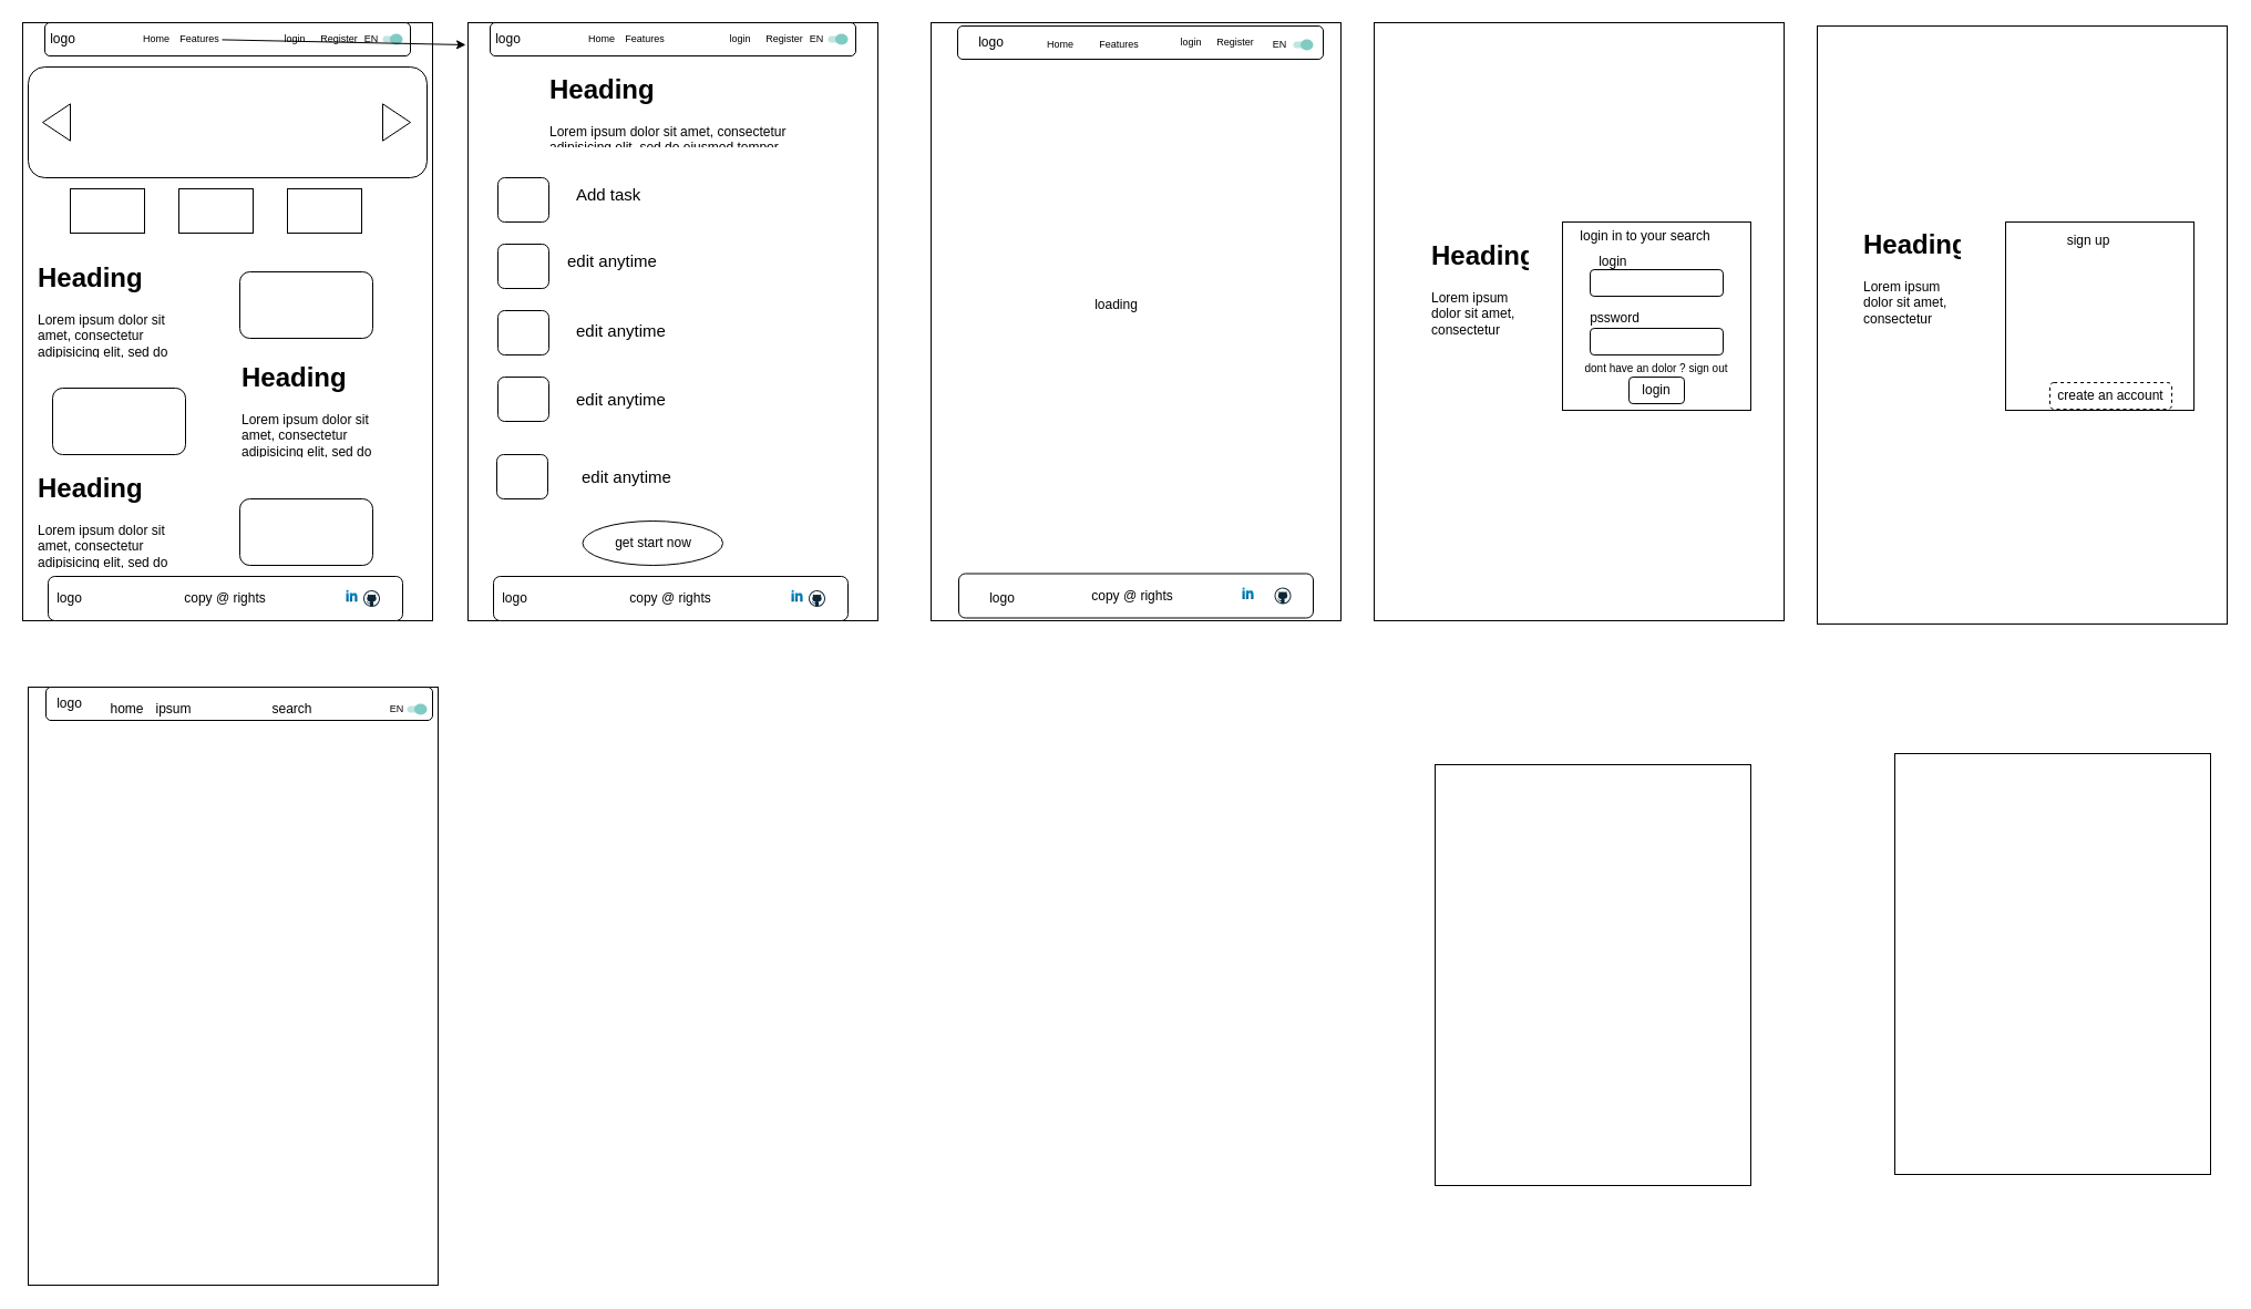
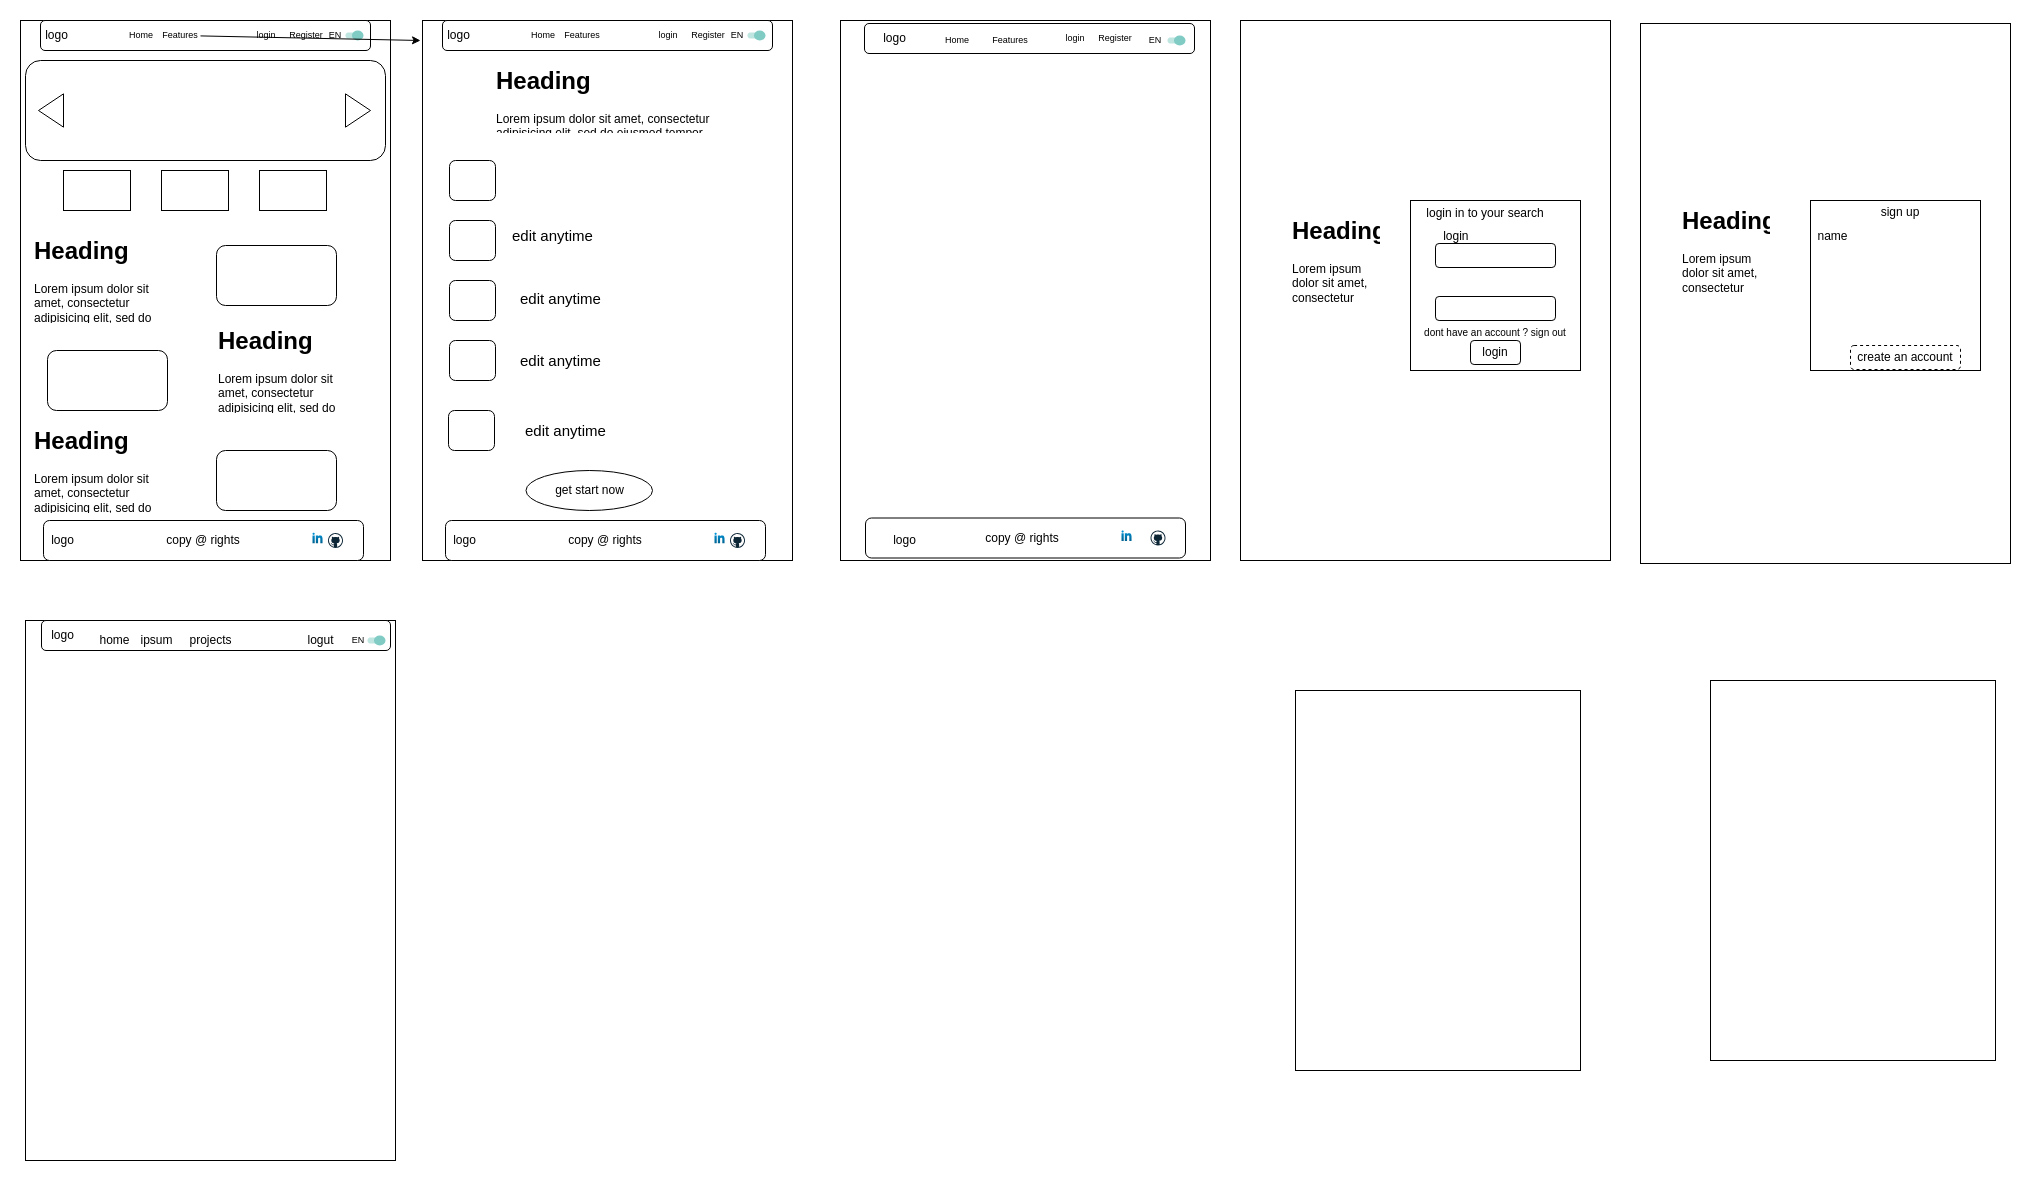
- <mxCell id="43" value="Add task" style="text;html=1;whiteSpace=wrap;overflow=hidden;rounded=0;fontSize=15;" vertex="1" parent="1"><mxGeometry x="517.5" y="160" width="129" height="35" as="geometry" /></mxCell>
- <mxCell id="83" value="sign up" style="text;html=1;align=center;verticalAlign=middle;whiteSpace=wrap;rounded=0;" vertex="1" parent="1"><mxGeometry x="1810" y="210" width="150" height="14" as="geometry" /></mxCell>
+ <mxCell id="83" value="sign up" style="text;html=1;align=center;verticalAlign=middle;whiteSpace=wrap;rounded=0;" vertex="1" parent="1"><mxGeometry x="1825" y="205" width="150" height="14" as="geometry" /></mxCell>
+ <mxCell id="84" value="name" style="text;html=1;align=center;verticalAlign=middle;whiteSpace=wrap;rounded=0;" vertex="1" parent="1"><mxGeometry x="1810" y="229" width="45" height="14" as="geometry" /></mxCell>
- <mxCell id="56" value="loading" style="text;html=1;align=center;verticalAlign=middle;whiteSpace=wrap;rounded=0;" vertex="1" parent="1"><mxGeometry x="920" y="215.5" width="175" height="119" as="geometry" /></mxCell>
- <mxCell id="76" value="pssword" style="text;html=1;align=center;verticalAlign=middle;whiteSpace=wrap;rounded=0;" vertex="1" parent="1"><mxGeometry x="1435" y="280" width="45" height="14" as="geometry" /></mxCell>
- <mxCell id="79" value="dont have an dolor ? sign out" style="text;html=1;align=center;verticalAlign=middle;whiteSpace=wrap;rounded=0;fontSize=10;" vertex="1" parent="1"><mxGeometry x="1400" y="325" width="190" height="14" as="geometry" /></mxCell>
+ <mxCell id="79" value="dont have an account ? sign out" style="text;html=1;align=center;verticalAlign=middle;whiteSpace=wrap;rounded=0;fontSize=10;" vertex="1" parent="1"><mxGeometry x="1400" y="325" width="190" height="14" as="geometry" /></mxCell>
+ <mxCell id="93" value="projects" style="text;html=1;align=center;verticalAlign=middle;whiteSpace=wrap;rounded=0;" vertex="1" parent="1"><mxGeometry x="194.5" y="630" width="31" height="20" as="geometry" /></mxCell>
- <mxCell id="94" value="search" style="text;html=1;align=center;verticalAlign=middle;whiteSpace=wrap;rounded=0;" vertex="1" parent="1"><mxGeometry x="248" y="630" width="31" height="20" as="geometry" /></mxCell>
+ <mxCell id="95" value="logut" style="text;html=1;align=center;verticalAlign=middle;whiteSpace=wrap;rounded=0;" vertex="1" parent="1"><mxGeometry x="305" y="630" width="31" height="20" as="geometry" /></mxCell>
